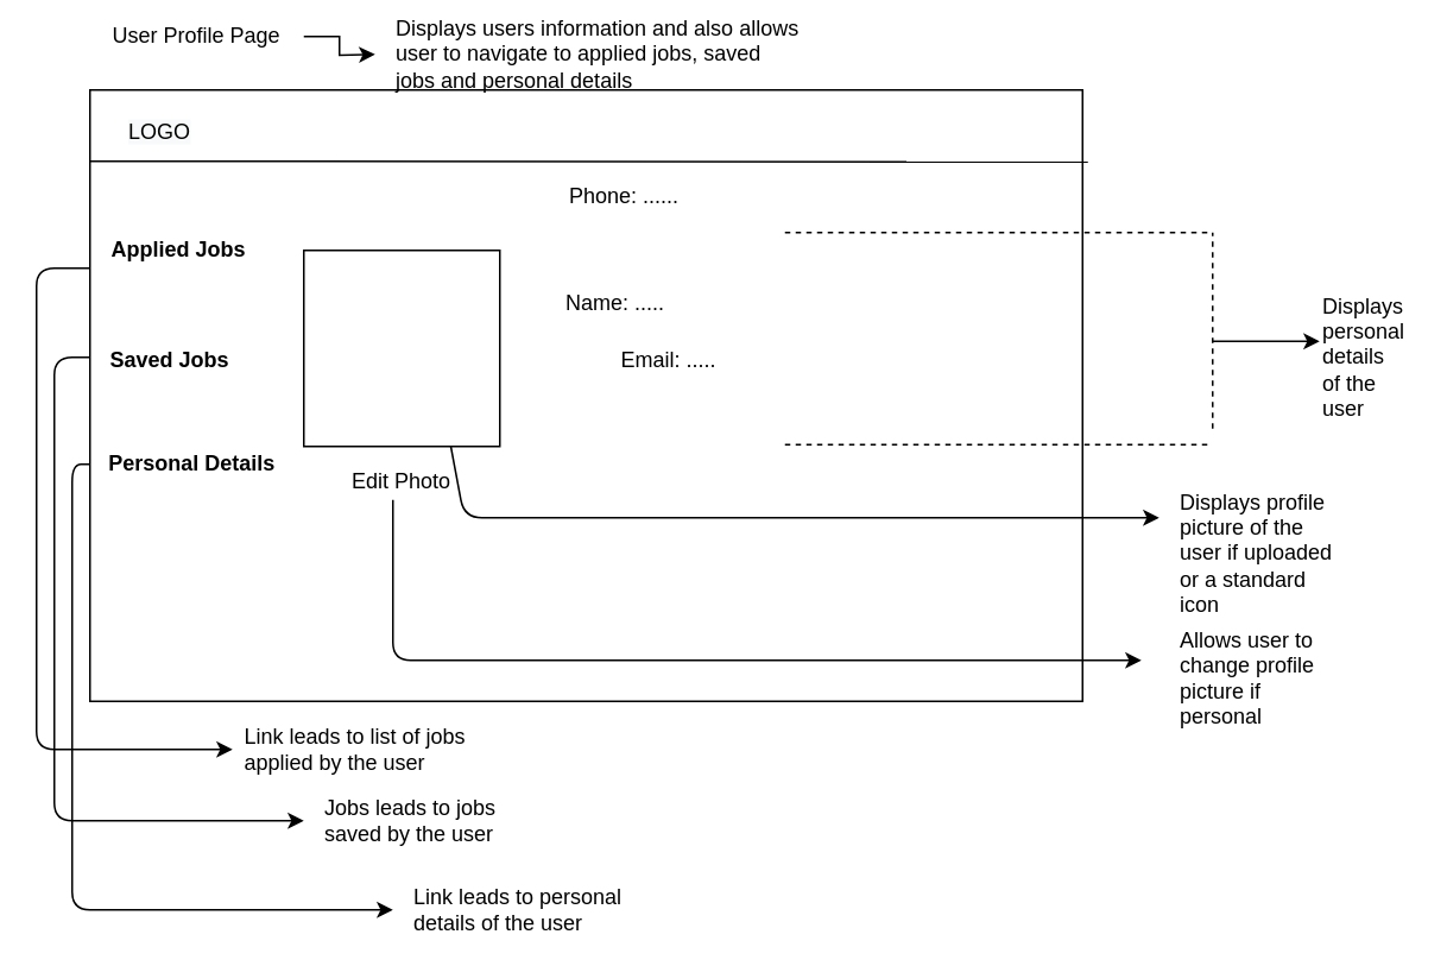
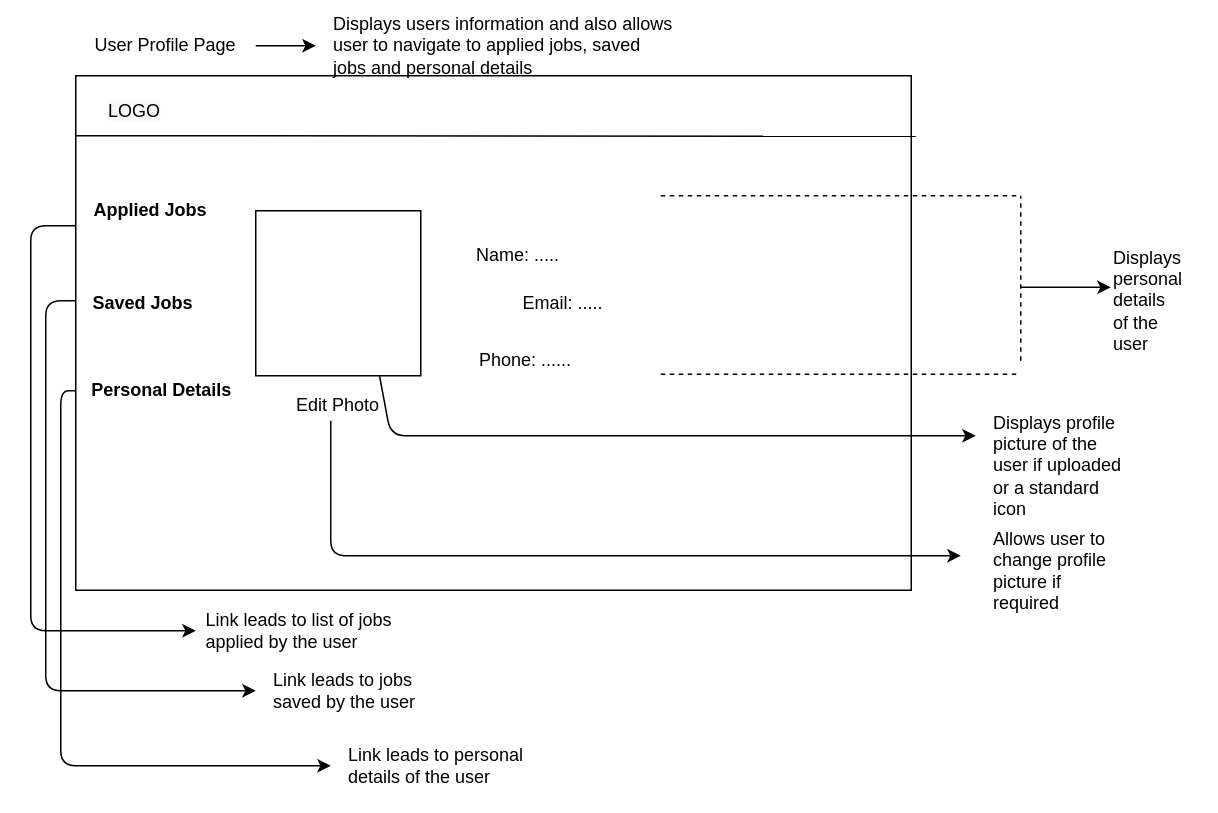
- <mxCell id="14" value="User Profile Page" style="text;html=1;strokeColor=none;fillColor=none;align=center;verticalAlign=middle;whiteSpace=wrap;rounded=0;" vertex="1" parent="1"><mxGeometry x="50" y="10" width="120" height="20" as="geometry" /></mxCell>
+ <mxCell id="14" value="User Profile Page" style="text;html=1;strokeColor=none;fillColor=none;align=center;verticalAlign=middle;whiteSpace=wrap;rounded=0;" vertex="1" parent="1"><mxGeometry x="50" y="20" width="120" height="20" as="geometry" /></mxCell>
- <mxCell id="11" value="Phone: ......" style="text;html=1;strokeColor=none;fillColor=none;align=center;verticalAlign=middle;whiteSpace=wrap;rounded=0;" vertex="1" parent="1"><mxGeometry x="303.5" y="100" width="91.5" height="20" as="geometry" /></mxCell>
+ <mxCell id="11" value="Phone: ......" style="text;html=1;strokeColor=none;fillColor=none;align=center;verticalAlign=middle;whiteSpace=wrap;rounded=0;" vertex="1" parent="1"><mxGeometry x="303.5" y="230" width="91.5" height="20" as="geometry" /></mxCell>
- <mxCell id="24" value="Allows user to change profile picture if personal" style="text;html=1;strokeColor=none;fillColor=none;align=left;verticalAlign=middle;whiteSpace=wrap;rounded=0;" vertex="1" parent="1"><mxGeometry x="660" y="360" width="90" height="40" as="geometry" /></mxCell>
+ <mxCell id="24" value="Allows user to change profile picture if required" style="text;html=1;strokeColor=none;fillColor=none;align=left;verticalAlign=middle;whiteSpace=wrap;rounded=0;" vertex="1" parent="1"><mxGeometry x="660" y="360" width="90" height="40" as="geometry" /></mxCell>
- <mxCell id="29" value="Jobs leads to jobs saved by the user" style="text;html=1;strokeColor=none;fillColor=none;align=left;verticalAlign=middle;whiteSpace=wrap;rounded=0;" vertex="1" parent="1"><mxGeometry x="180" y="450" width="110" height="20" as="geometry" /></mxCell>
+ <mxCell id="29" value="Link leads to jobs saved by the user" style="text;html=1;strokeColor=none;fillColor=none;align=left;verticalAlign=middle;whiteSpace=wrap;rounded=0;" vertex="1" parent="1"><mxGeometry x="180" y="450" width="110" height="20" as="geometry" /></mxCell>
